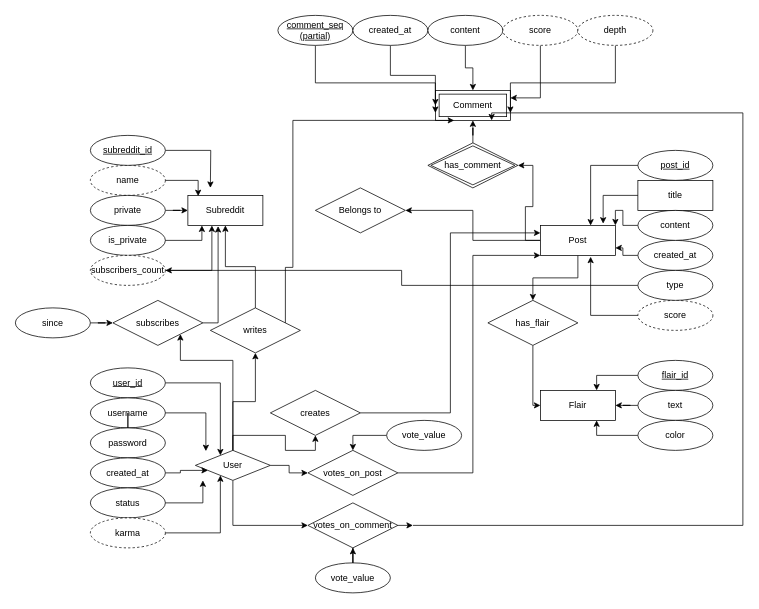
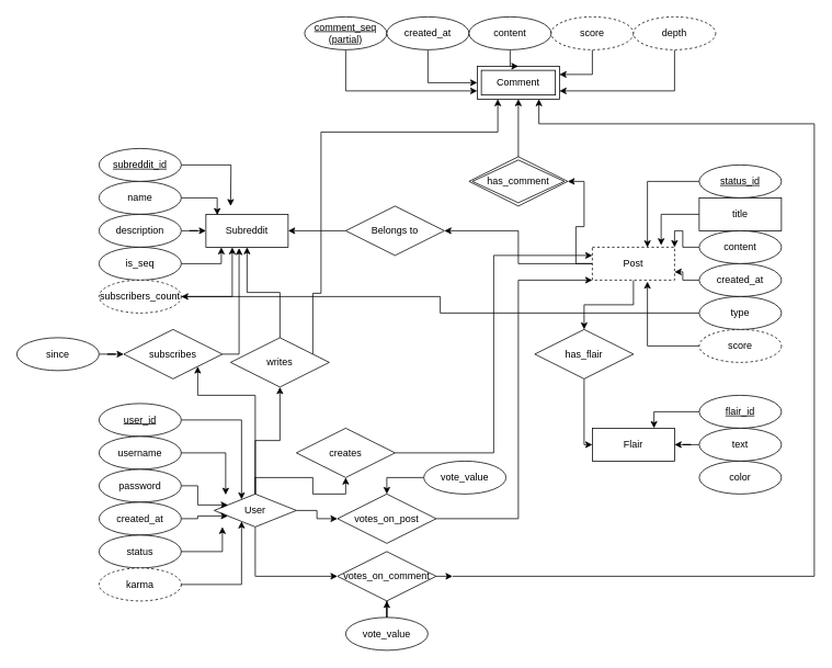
- <mxCell id="53" value="Comment" style="shape=ext;margin=3;double=1;whiteSpace=wrap;html=1;align=center;" vertex="1" parent="1"><mxGeometry x="580" y="120" width="100" height="40" as="geometry" /></mxCell>
+ <mxCell id="53" value="Comment" style="shape=ext;margin=3;double=1;whiteSpace=wrap;html=1;align=center;" vertex="1" parent="1"><mxGeometry x="580" y="80" width="100" height="40" as="geometry" /></mxCell>
- <mxCell id="34" value="post_id" style="ellipse;whiteSpace=wrap;html=1;align=center;fontStyle=4;" vertex="1" parent="1"><mxGeometry x="850" y="200" width="100" height="40" as="geometry" /></mxCell>
+ <mxCell id="34" value="status_id" style="ellipse;whiteSpace=wrap;html=1;align=center;fontStyle=4;" vertex="1" parent="1"><mxGeometry x="850" y="200" width="100" height="40" as="geometry" /></mxCell>
- <mxCell id="20" value="name" style="ellipse;whiteSpace=wrap;html=1;align=center;dashed=1;" vertex="1" parent="1"><mxGeometry x="120" y="220" width="100" height="40" as="geometry" /></mxCell>
+ <mxCell id="20" value="name" style="ellipse;whiteSpace=wrap;html=1;align=center;" vertex="1" parent="1"><mxGeometry x="120" y="220" width="100" height="40" as="geometry" /></mxCell>
- <mxCell id="22" value="private" style="ellipse;whiteSpace=wrap;html=1;align=center;" vertex="1" parent="1"><mxGeometry x="120" y="260" width="100" height="40" as="geometry" /></mxCell>
+ <mxCell id="22" value="description" style="ellipse;whiteSpace=wrap;html=1;align=center;" vertex="1" parent="1"><mxGeometry x="120" y="260" width="100" height="40" as="geometry" /></mxCell>
+ <mxCell id="72" style="edgeStyle=orthogonalEdgeStyle;rounded=0;orthogonalLoop=1;jettySize=auto;html=1;entryX=1;entryY=0.5;entryDx=0;entryDy=0;" edge="1" parent="1" source="73" target="19"><mxGeometry relative="1" as="geometry" /></mxCell>
- <mxCell id="23" value="is_private" style="ellipse;whiteSpace=wrap;html=1;align=center;" vertex="1" parent="1"><mxGeometry x="120" y="300" width="100" height="40" as="geometry" /></mxCell>
+ <mxCell id="23" value="is_seq" style="ellipse;whiteSpace=wrap;html=1;align=center;" vertex="1" parent="1"><mxGeometry x="120" y="300" width="100" height="40" as="geometry" /></mxCell>
- <mxCell id="33" value="Post" style="whiteSpace=wrap;html=1;align=center;" vertex="1" parent="1"><mxGeometry x="720" y="300" width="100" height="40" as="geometry" /></mxCell>
+ <mxCell id="33" value="Post" style="whiteSpace=wrap;html=1;align=center;dashed=1;" vertex="1" parent="1"><mxGeometry x="720" y="300" width="100" height="40" as="geometry" /></mxCell>
- <mxCell id="10" style="edgeStyle=orthogonalEdgeStyle;rounded=0;orthogonalLoop=1;jettySize=auto;html=1;" edge="1" parent="1" source="11" target="9"><mxGeometry relative="1" as="geometry" /></mxCell>
+ <mxCell id="10" style="edgeStyle=orthogonalEdgeStyle;rounded=0;orthogonalLoop=1;jettySize=auto;html=1;entryX=0;entryY=0.25;entryDx=0;entryDy=0;" edge="1" parent="1" source="11" target="6"><mxGeometry relative="1" as="geometry" /></mxCell>
- <mxCell id="51" style="edgeStyle=orthogonalEdgeStyle;rounded=0;orthogonalLoop=1;jettySize=auto;html=1;entryX=0.75;entryY=1;entryDx=0;entryDy=0;" edge="1" parent="1" source="52" target="46"><mxGeometry relative="1" as="geometry" /></mxCell>
